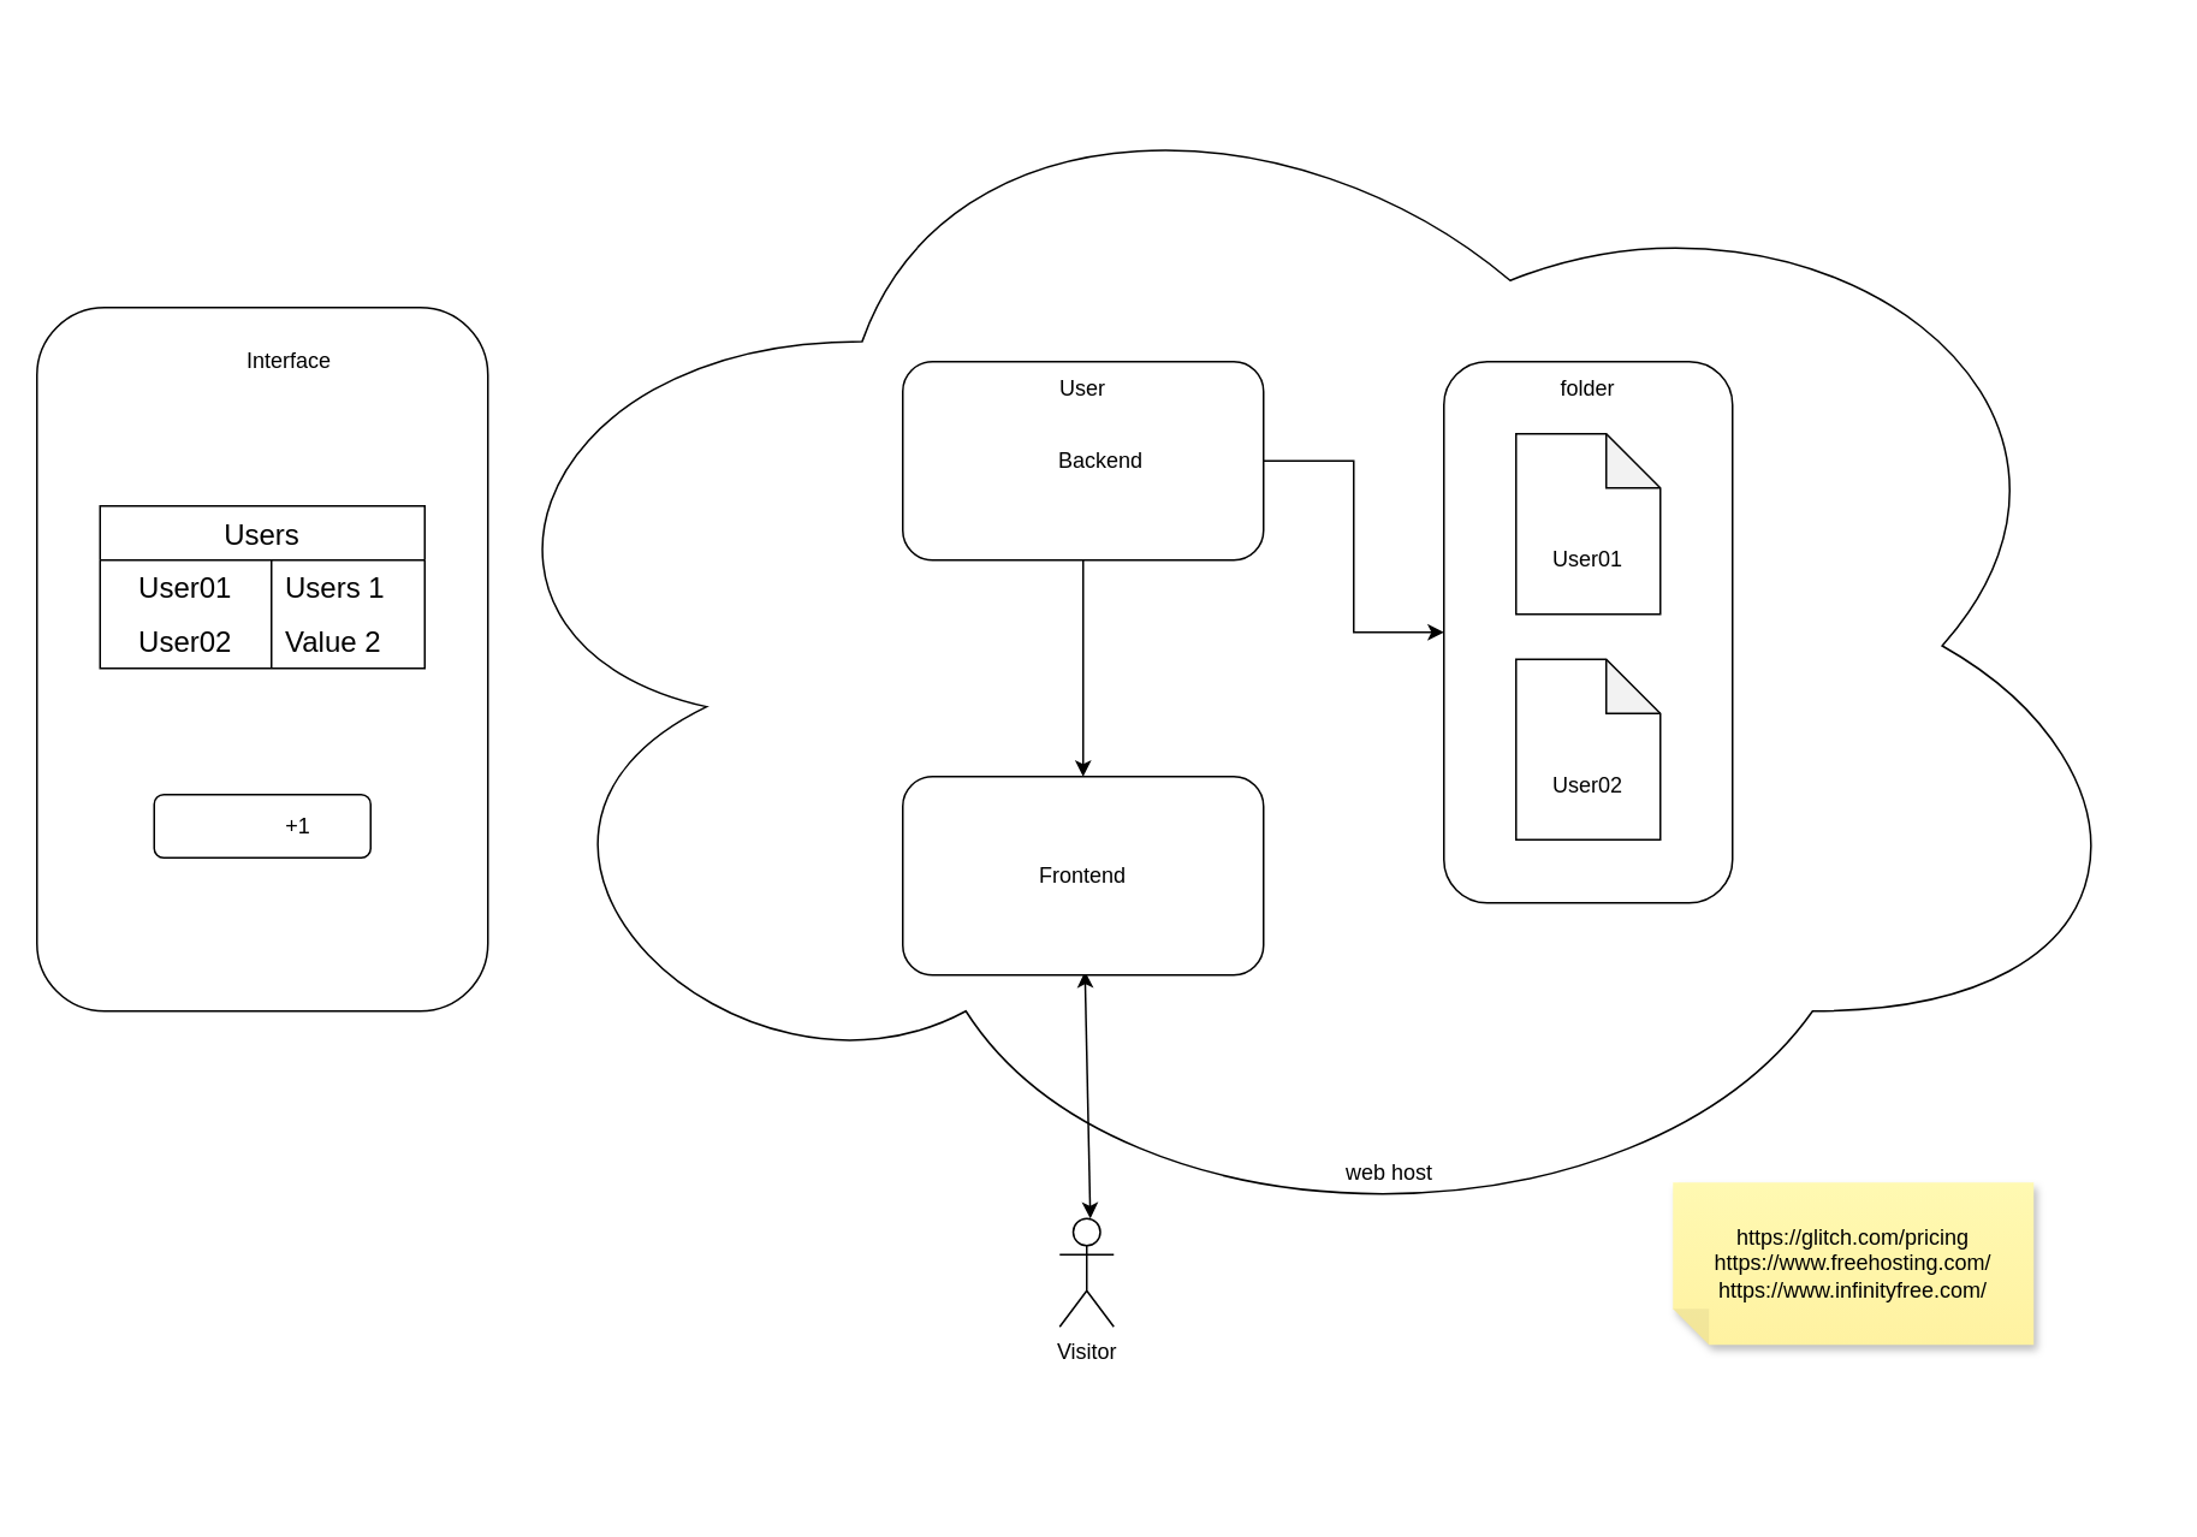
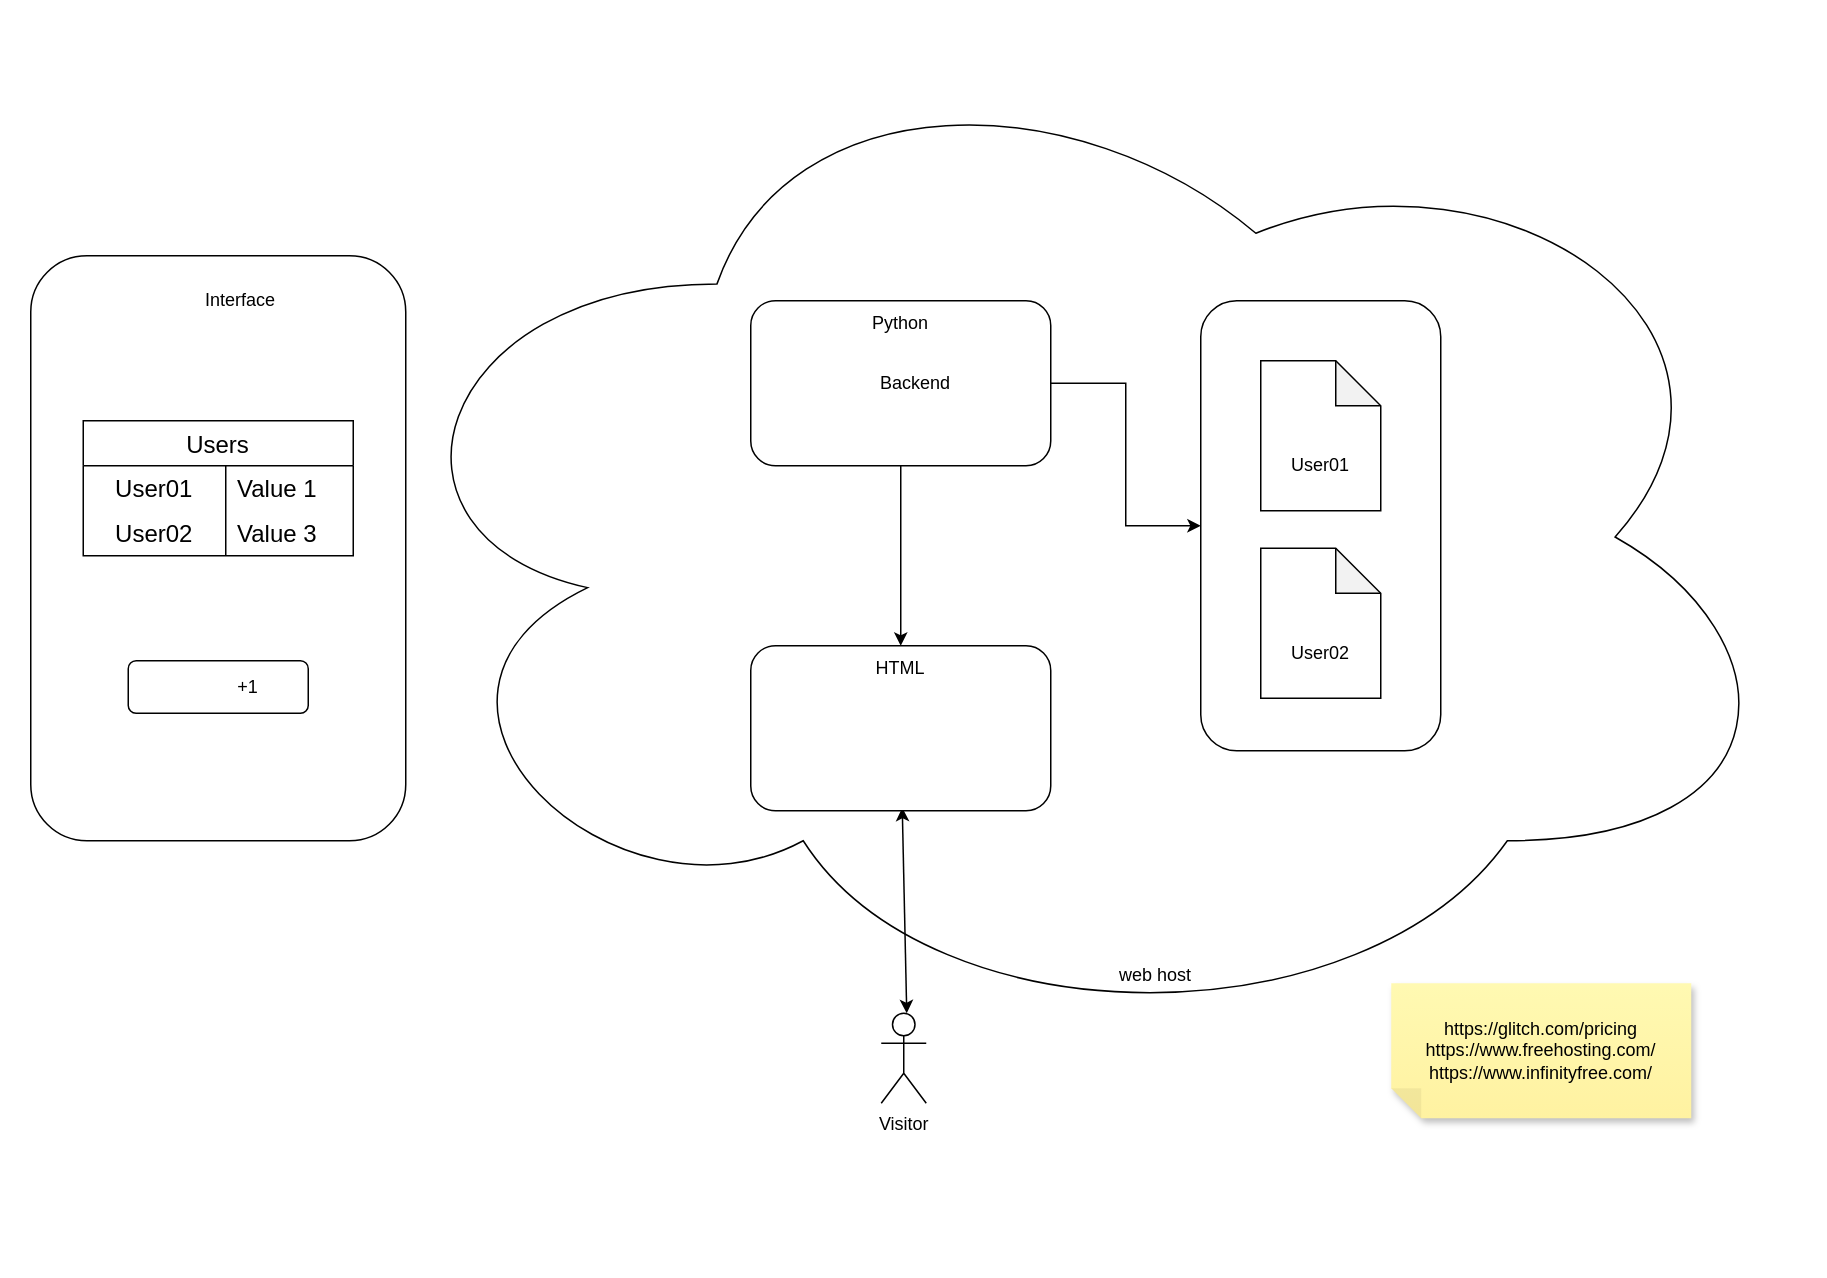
- <mxCell id="14" value="User" style="text;html=1;align=center;verticalAlign=middle;whiteSpace=wrap;rounded=0;" vertex="1" parent="11"><mxGeometry x="70" width="60" height="30" as="geometry" /></mxCell>
+ <mxCell id="14" value="Python" style="text;html=1;align=center;verticalAlign=middle;whiteSpace=wrap;rounded=0;" vertex="1" parent="11"><mxGeometry x="70" width="60" height="30" as="geometry" /></mxCell>
- <mxCell id="9" value="folder" style="text;html=1;align=center;verticalAlign=middle;whiteSpace=wrap;rounded=0;" vertex="1" parent="3"><mxGeometry x="50" width="60" height="30" as="geometry" /></mxCell>
- <mxCell id="32" value="Users 1" style="shape=partialRectangle;html=1;whiteSpace=wrap;connectable=0;fillColor=none;top=0;left=0;bottom=0;right=0;align=left;spacingLeft=6;overflow=hidden;strokeColor=inherit;fontSize=16;" vertex="1" parent="30"><mxGeometry x="95" width="85" height="30" as="geometry"><mxRectangle width="85" height="30" as="alternateBounds" /></mxGeometry></mxCell>
+ <mxCell id="32" value="Value 1" style="shape=partialRectangle;html=1;whiteSpace=wrap;connectable=0;fillColor=none;top=0;left=0;bottom=0;right=0;align=left;spacingLeft=6;overflow=hidden;strokeColor=inherit;fontSize=16;" vertex="1" parent="30"><mxGeometry x="95" width="85" height="30" as="geometry"><mxRectangle width="85" height="30" as="alternateBounds" /></mxGeometry></mxCell>
- <mxCell id="35" value="Value 2" style="shape=partialRectangle;html=1;whiteSpace=wrap;connectable=0;fillColor=none;top=0;left=0;bottom=0;right=0;align=left;spacingLeft=6;overflow=hidden;strokeColor=inherit;fontSize=16;" vertex="1" parent="33"><mxGeometry x="95" width="85" height="30" as="geometry"><mxRectangle width="85" height="30" as="alternateBounds" /></mxGeometry></mxCell>
+ <mxCell id="35" value="Value 3" style="shape=partialRectangle;html=1;whiteSpace=wrap;connectable=0;fillColor=none;top=0;left=0;bottom=0;right=0;align=left;spacingLeft=6;overflow=hidden;strokeColor=inherit;fontSize=16;" vertex="1" parent="33"><mxGeometry x="95" width="85" height="30" as="geometry"><mxRectangle width="85" height="30" as="alternateBounds" /></mxGeometry></mxCell>
+ <mxCell id="21" value="HTML" style="text;html=1;align=center;verticalAlign=middle;whiteSpace=wrap;rounded=0;" vertex="1" parent="18"><mxGeometry x="70" width="60" height="30" as="geometry" /></mxCell>
- <mxCell id="20" value="Frontend" style="text;html=1;align=center;verticalAlign=middle;whiteSpace=wrap;rounded=0;" vertex="1" parent="18"><mxGeometry x="70" y="40" width="60" height="30" as="geometry" /></mxCell>
